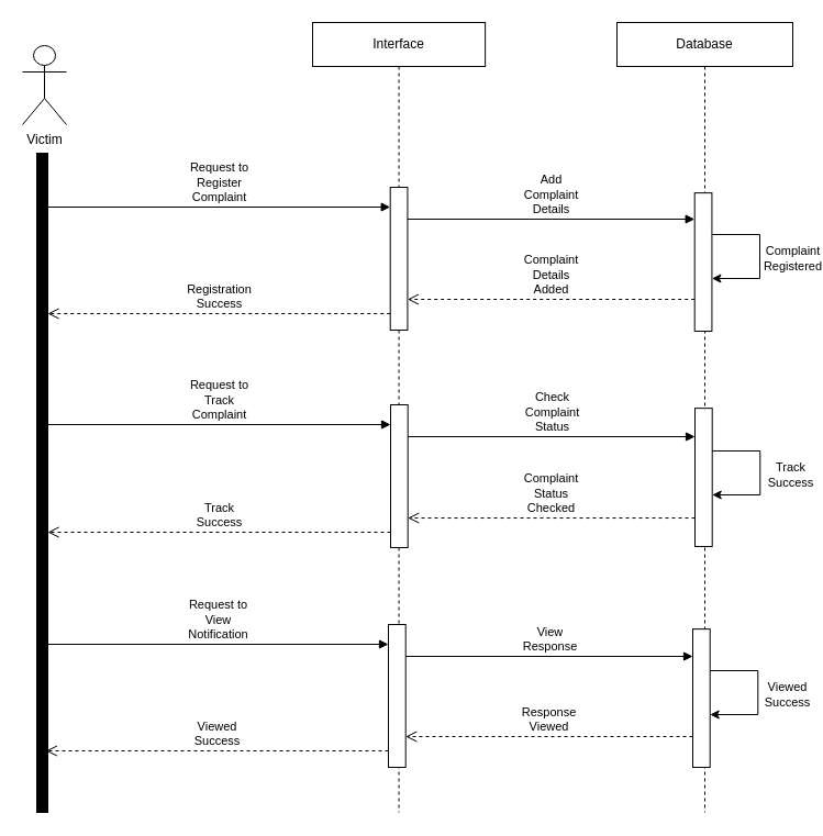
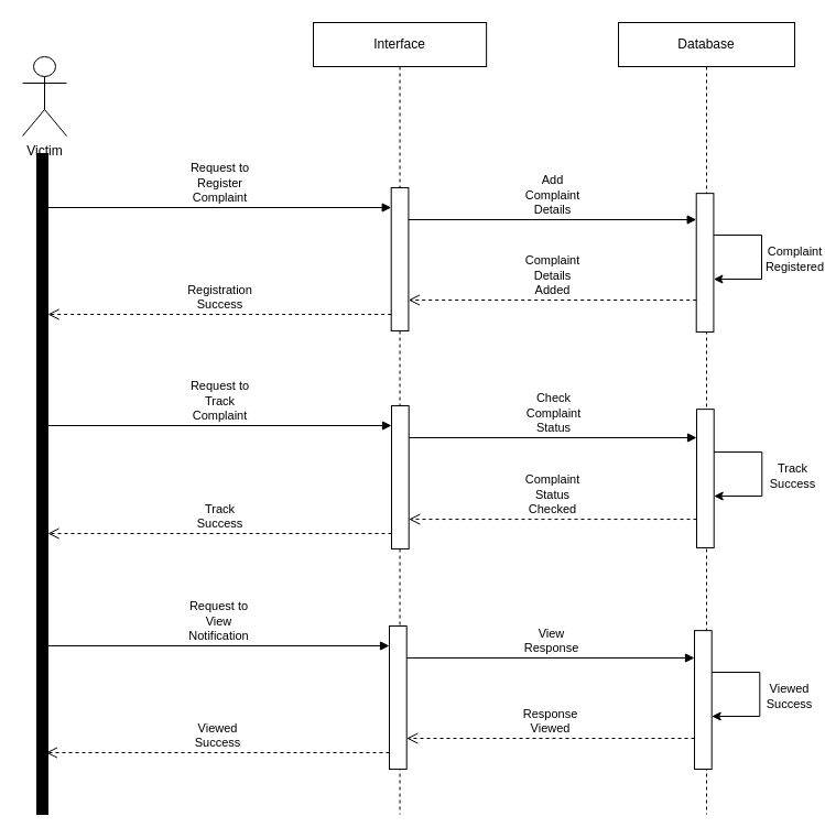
- <mxCell id="3" value="Victim" style="shape=umlActor;verticalLabelPosition=bottom;verticalAlign=top;html=1;" parent="1" vertex="1"><mxGeometry x="20" y="41" width="40" height="72" as="geometry" /></mxCell>
+ <mxCell id="3" value="Victim" style="shape=umlActor;verticalLabelPosition=bottom;verticalAlign=top;html=1;" parent="1" vertex="1"><mxGeometry x="20" y="51" width="40" height="72" as="geometry" /></mxCell>
